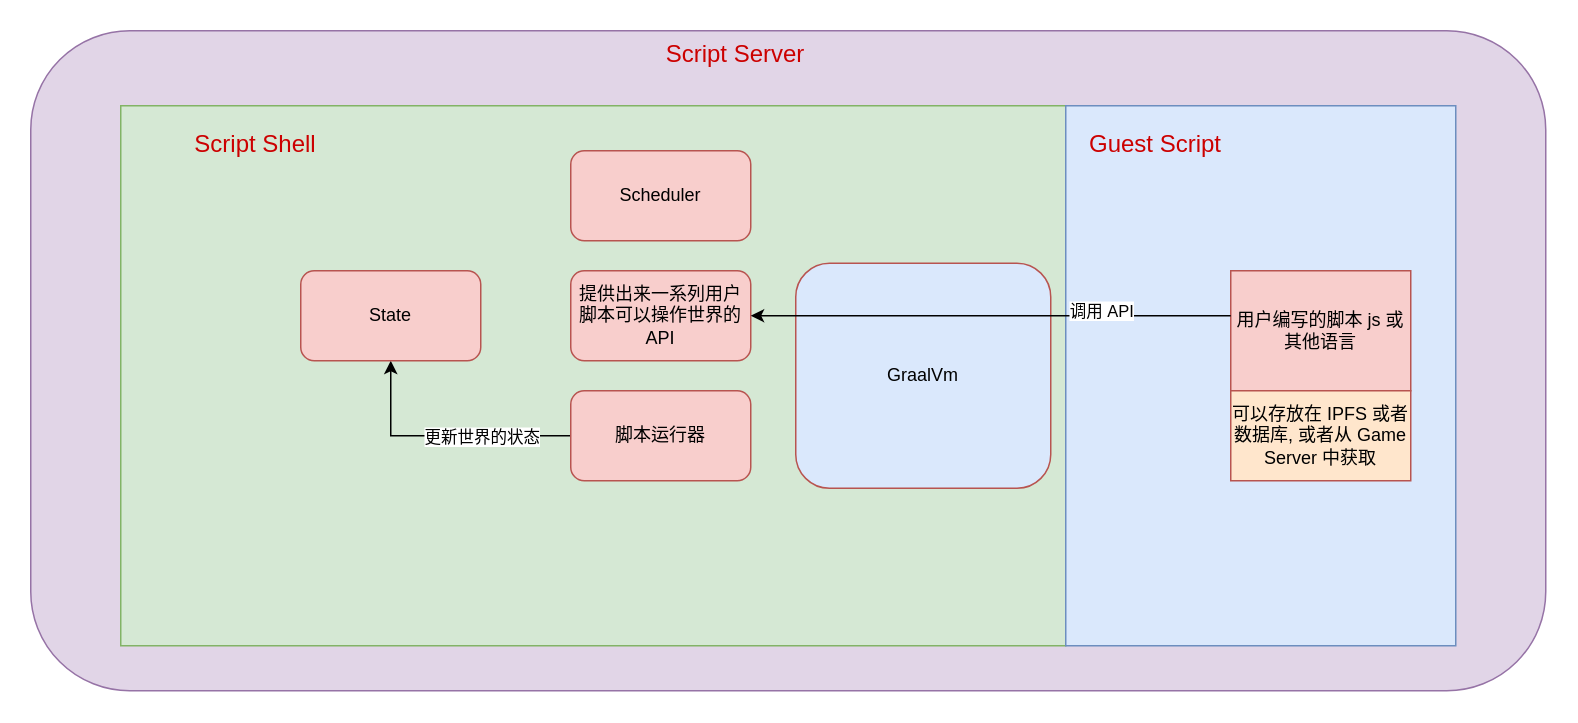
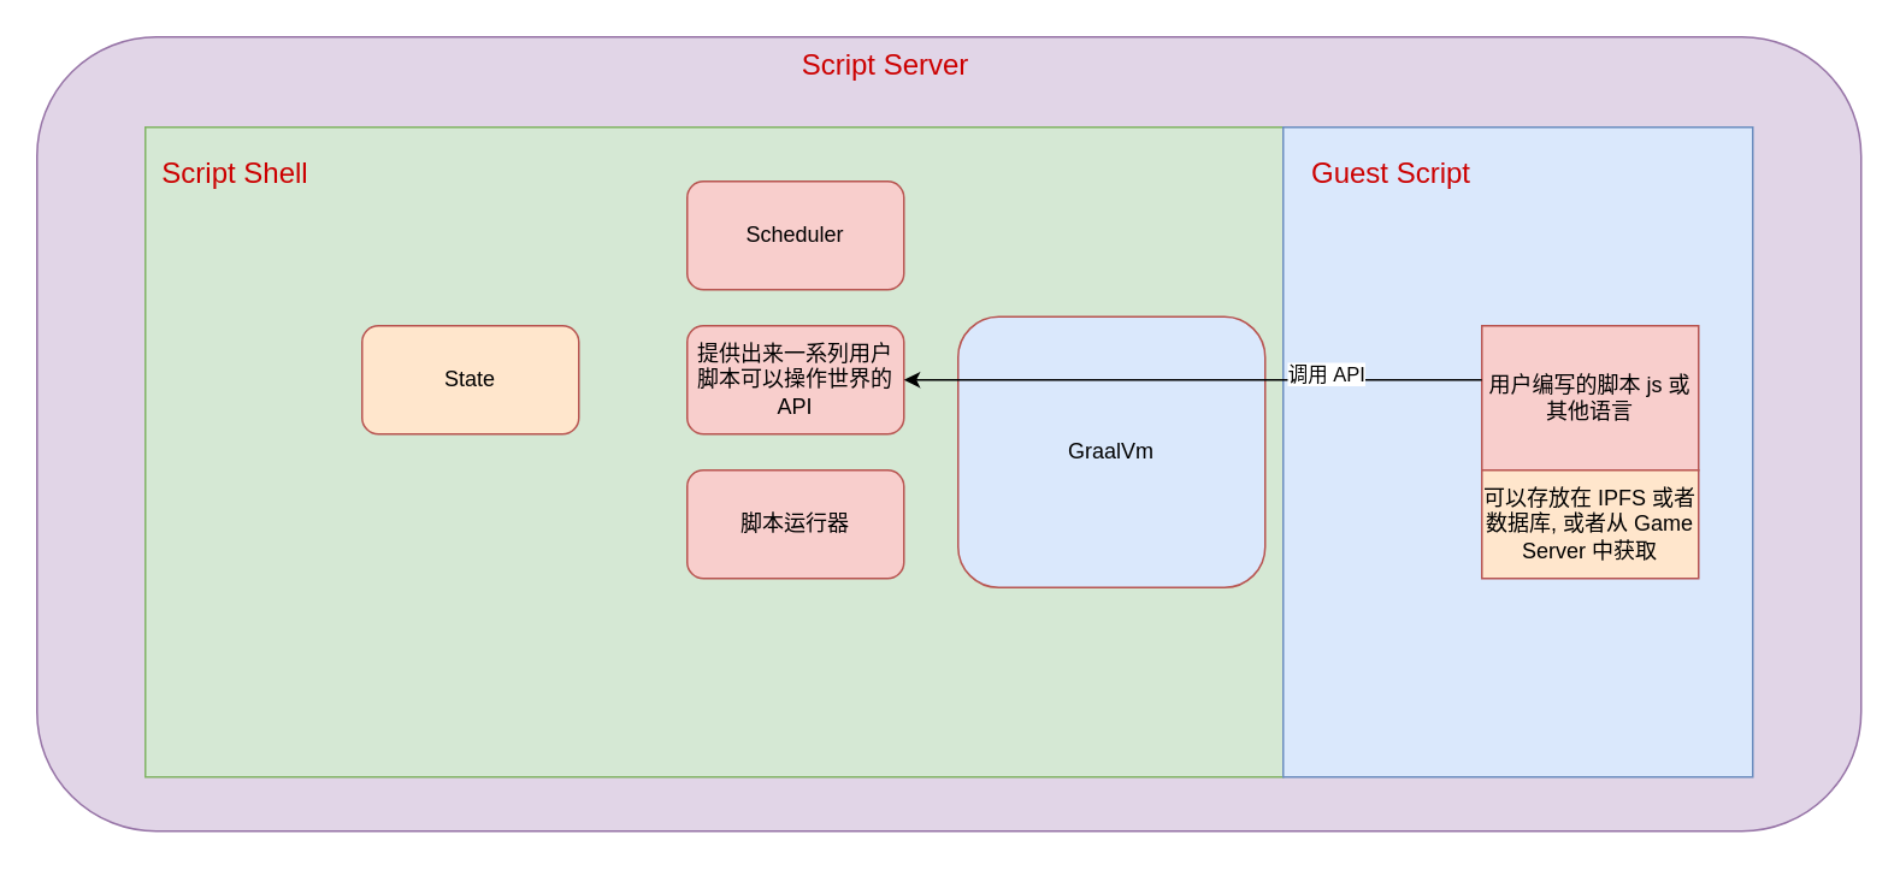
- <mxCell id="15" value="&lt;font style=&quot;font-size: 16px&quot; color=&quot;#cc0000&quot;&gt;Script Shell&lt;/font&gt;" style="text;html=1;strokeColor=none;fillColor=none;align=center;verticalAlign=middle;whiteSpace=wrap;rounded=0;strokeWidth=3;" vertex="1" parent="1"><mxGeometry x="120" y="80" width="100" height="30" as="geometry" /></mxCell>
+ <mxCell id="15" value="&lt;font style=&quot;font-size: 16px&quot; color=&quot;#cc0000&quot;&gt;Script Shell&lt;/font&gt;" style="text;html=1;strokeColor=none;fillColor=none;align=center;verticalAlign=middle;whiteSpace=wrap;rounded=0;strokeWidth=3;" vertex="1" parent="1"><mxGeometry x="80" y="80" width="100" height="30" as="geometry" /></mxCell>
- <mxCell id="11" value="State" style="rounded=1;whiteSpace=wrap;html=1;fillColor=#f8cecc;strokeColor=#b85450;" vertex="1" parent="1"><mxGeometry x="200" y="180" width="120" height="60" as="geometry" /></mxCell>
+ <mxCell id="11" value="State" style="rounded=1;whiteSpace=wrap;html=1;fillColor=#ffe6cc;strokeColor=#b85450;" vertex="1" parent="1"><mxGeometry x="200" y="180" width="120" height="60" as="geometry" /></mxCell>
- <mxCell id="7" style="edgeStyle=orthogonalEdgeStyle;rounded=0;orthogonalLoop=1;jettySize=auto;html=1;" edge="1" parent="1" source="9" target="11"><mxGeometry relative="1" as="geometry"><Array as="points"><mxPoint x="260" y="290" /></Array></mxGeometry></mxCell>
- <mxCell id="8" value="更新世界的状态" style="edgeLabel;html=1;align=center;verticalAlign=middle;resizable=0;points=[];" vertex="1" connectable="0" parent="7"><mxGeometry x="-0.118" y="-3" relative="1" as="geometry"><mxPoint x="15" y="3" as="offset" /></mxGeometry></mxCell>
